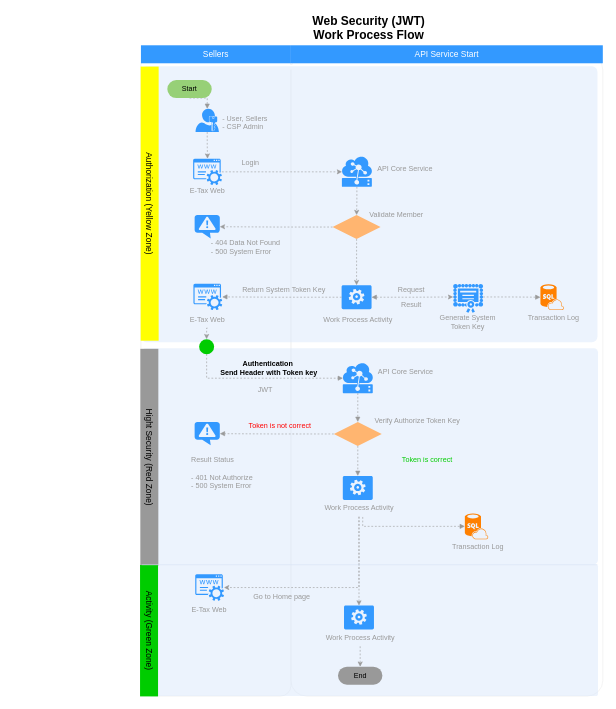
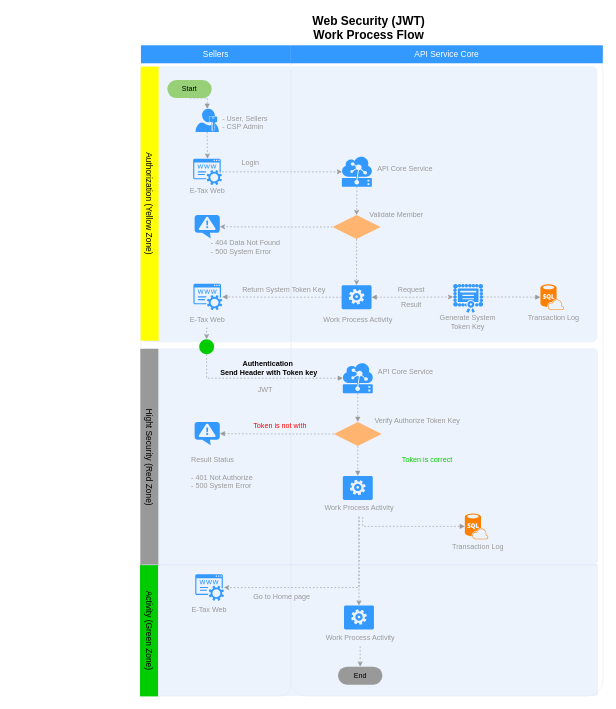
- <mxCell id="86" value="API Service Start" style="whiteSpace=wrap;html=1;dashed=1;strokeColor=none;strokeWidth=2;fillColor=#3399FF;fontFamily=Helvetica;fontSize=14;fontColor=#FFFFFF;fontStyle=0" parent="1" vertex="1"><mxGeometry x="484" y="75" width="520" height="30" as="geometry" /></mxCell>
+ <mxCell id="86" value="API Service Core" style="whiteSpace=wrap;html=1;dashed=1;strokeColor=none;strokeWidth=2;fillColor=#3399FF;fontFamily=Helvetica;fontSize=14;fontColor=#FFFFFF;fontStyle=0" parent="1" vertex="1"><mxGeometry x="484" y="75" width="520" height="30" as="geometry" /></mxCell>
- <mxCell id="54" value="Token is not correct" style="text;html=1;strokeColor=none;fillColor=none;align=center;verticalAlign=middle;whiteSpace=wrap;rounded=0;fontSize=12;fontColor=#FF0000;" parent="1" vertex="1"><mxGeometry x="404" y="694" width="124" height="29" as="geometry" /></mxCell>
+ <mxCell id="54" value="Token is not with" style="text;html=1;strokeColor=none;fillColor=none;align=center;verticalAlign=middle;whiteSpace=wrap;rounded=0;fontSize=12;fontColor=#FF0000;" parent="1" vertex="1"><mxGeometry x="404" y="694" width="124" height="29" as="geometry" /></mxCell>
